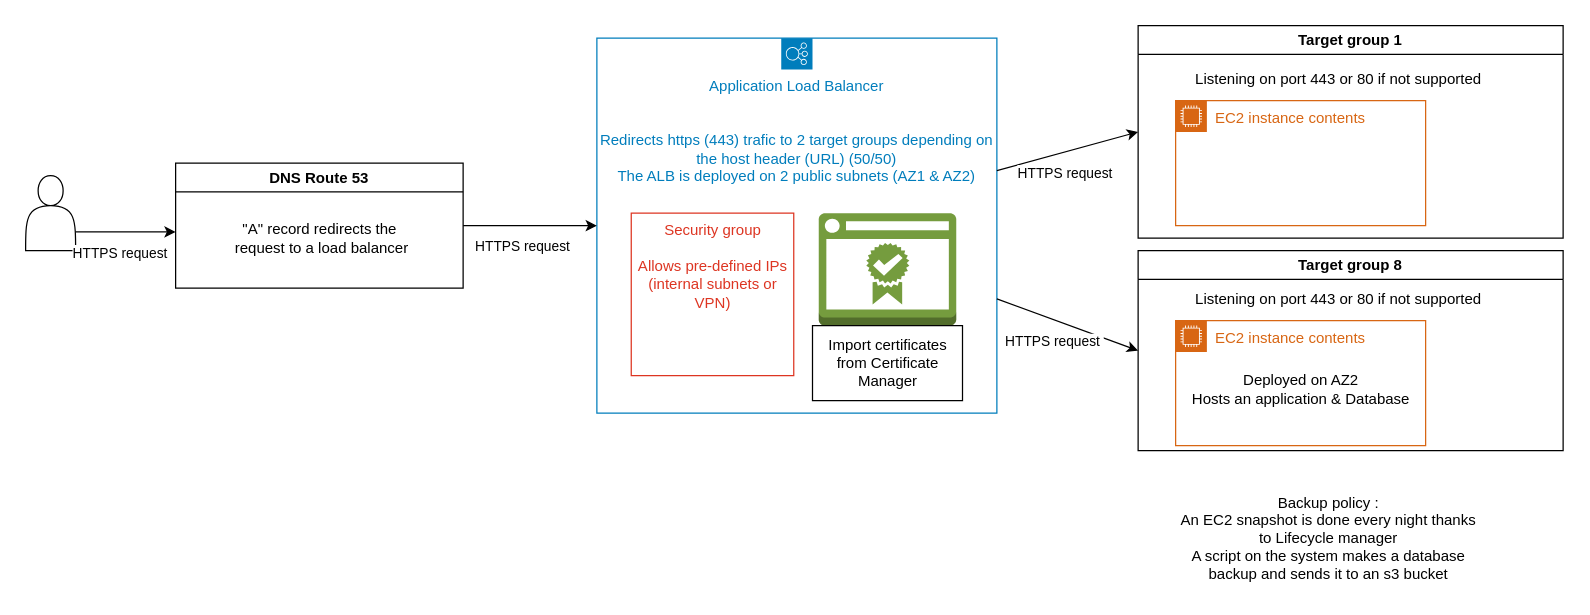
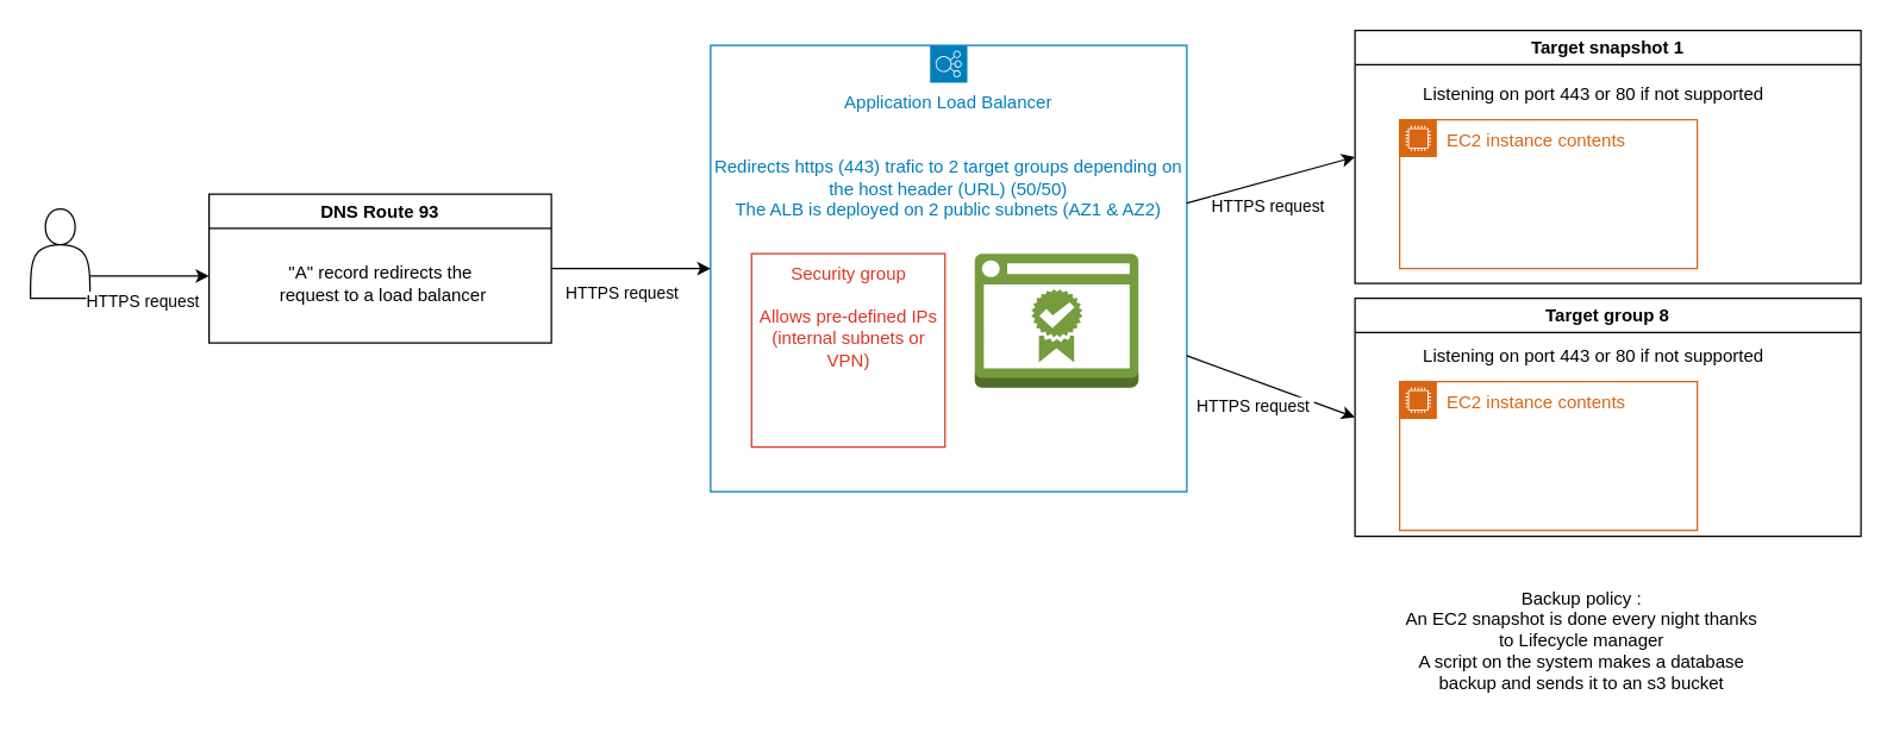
- <mxCell id="8" value="Target group 1" style="swimlane;whiteSpace=wrap;html=1;" vertex="1" parent="1"><mxGeometry x="910" y="20" width="340" height="170" as="geometry"><mxRectangle x="610" y="260" width="110" height="30" as="alternateBounds" /></mxGeometry></mxCell>
+ <mxCell id="8" value="Target snapshot 1" style="swimlane;whiteSpace=wrap;html=1;" vertex="1" parent="1"><mxGeometry x="910" y="20" width="340" height="170" as="geometry"><mxRectangle x="610" y="260" width="110" height="30" as="alternateBounds" /></mxGeometry></mxCell>
- <mxCell id="10" value="DNS Route 53" style="swimlane;whiteSpace=wrap;html=1;" vertex="1" parent="1"><mxGeometry x="140" y="130" width="230" height="100" as="geometry" /></mxCell>
+ <mxCell id="10" value="DNS Route 93" style="swimlane;whiteSpace=wrap;html=1;" vertex="1" parent="1"><mxGeometry x="140" y="130" width="230" height="100" as="geometry" /></mxCell>
- <mxCell id="5" value="Import certificates from Certificate Manager" style="rounded=0;whiteSpace=wrap;html=1;" vertex="1" parent="1"><mxGeometry x="649.5" y="260" width="120" height="60" as="geometry" /></mxCell>
- <mxCell id="16" value="Deployed on AZ2&lt;br&gt;Hosts an application &amp;amp; Database" style="text;html=1;align=center;verticalAlign=middle;resizable=0;points=[];autosize=1;strokeColor=none;fillColor=none;" vertex="1" parent="15"><mxGeometry y="35" width="200" height="40" as="geometry" /></mxCell>
